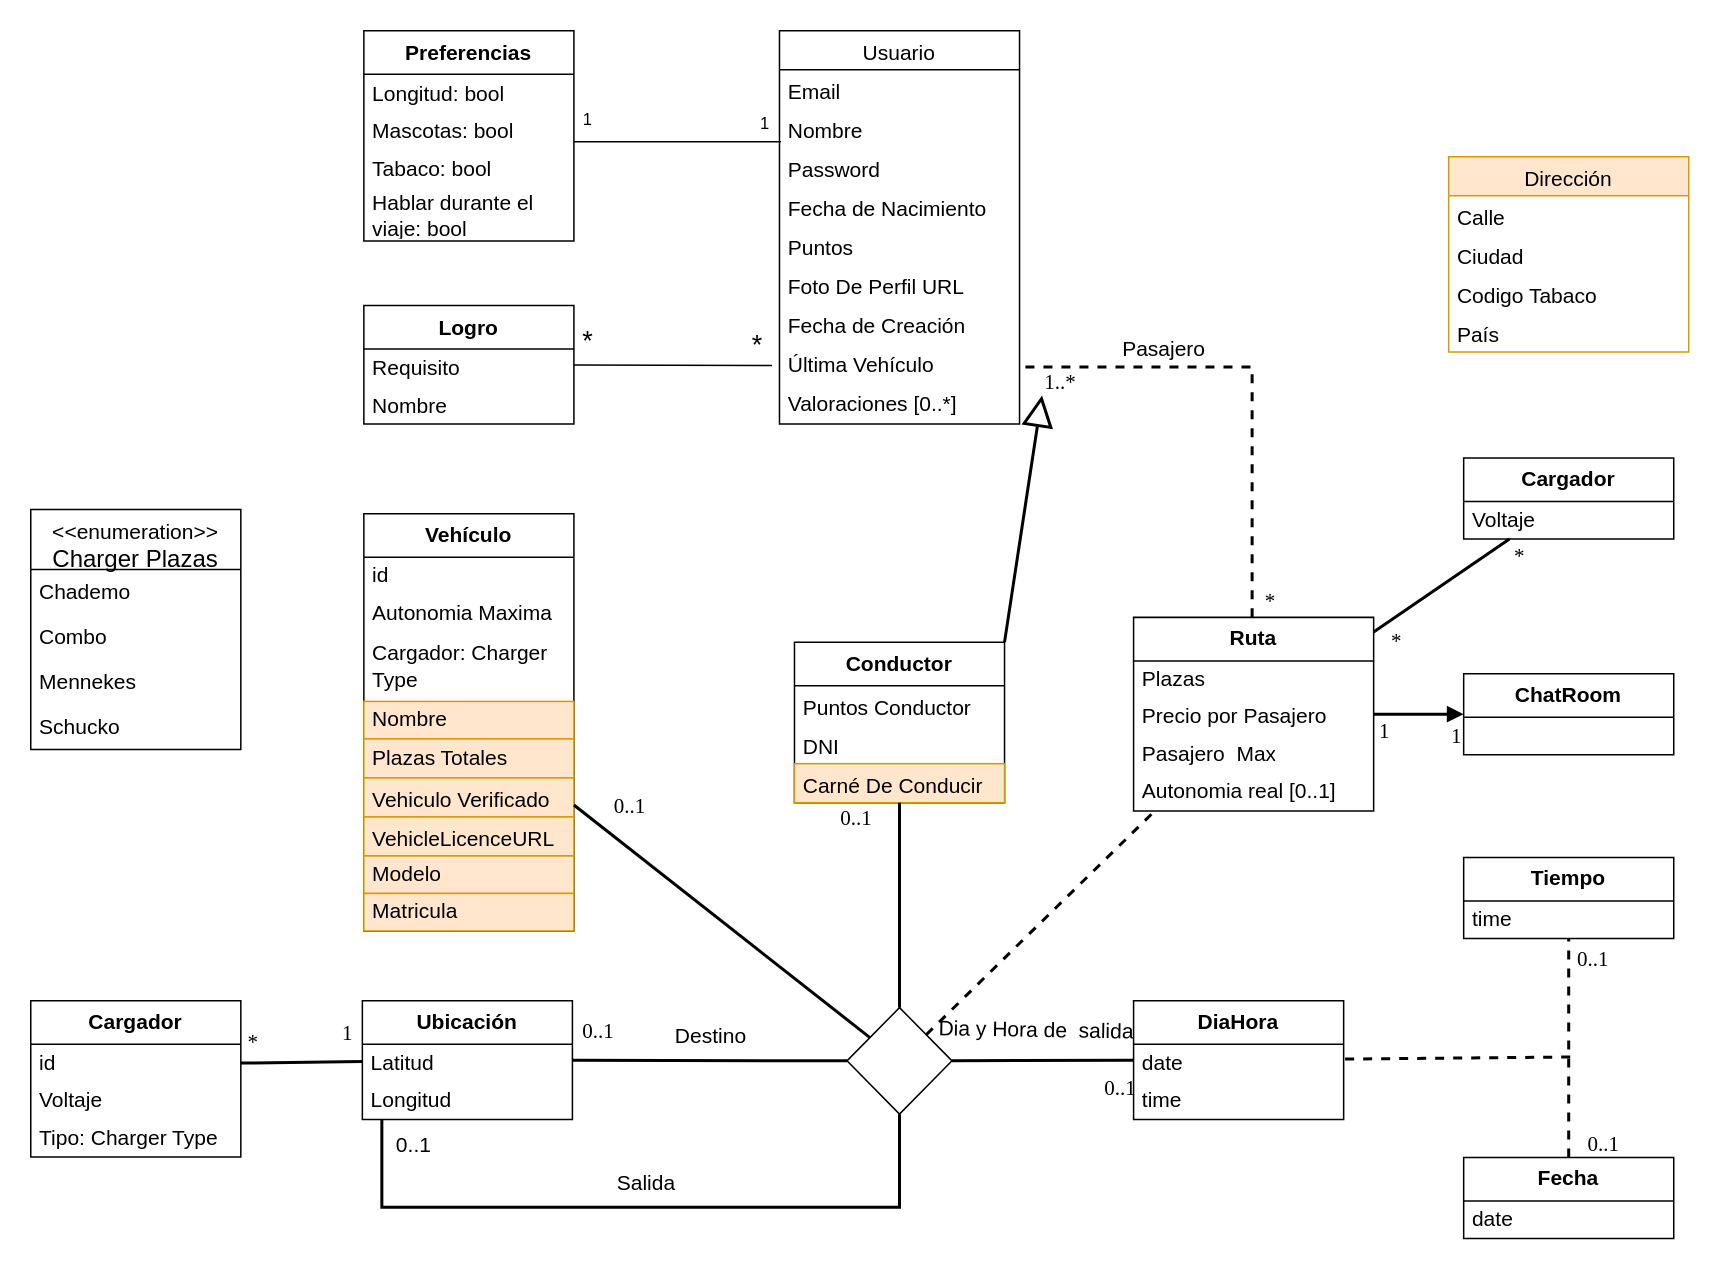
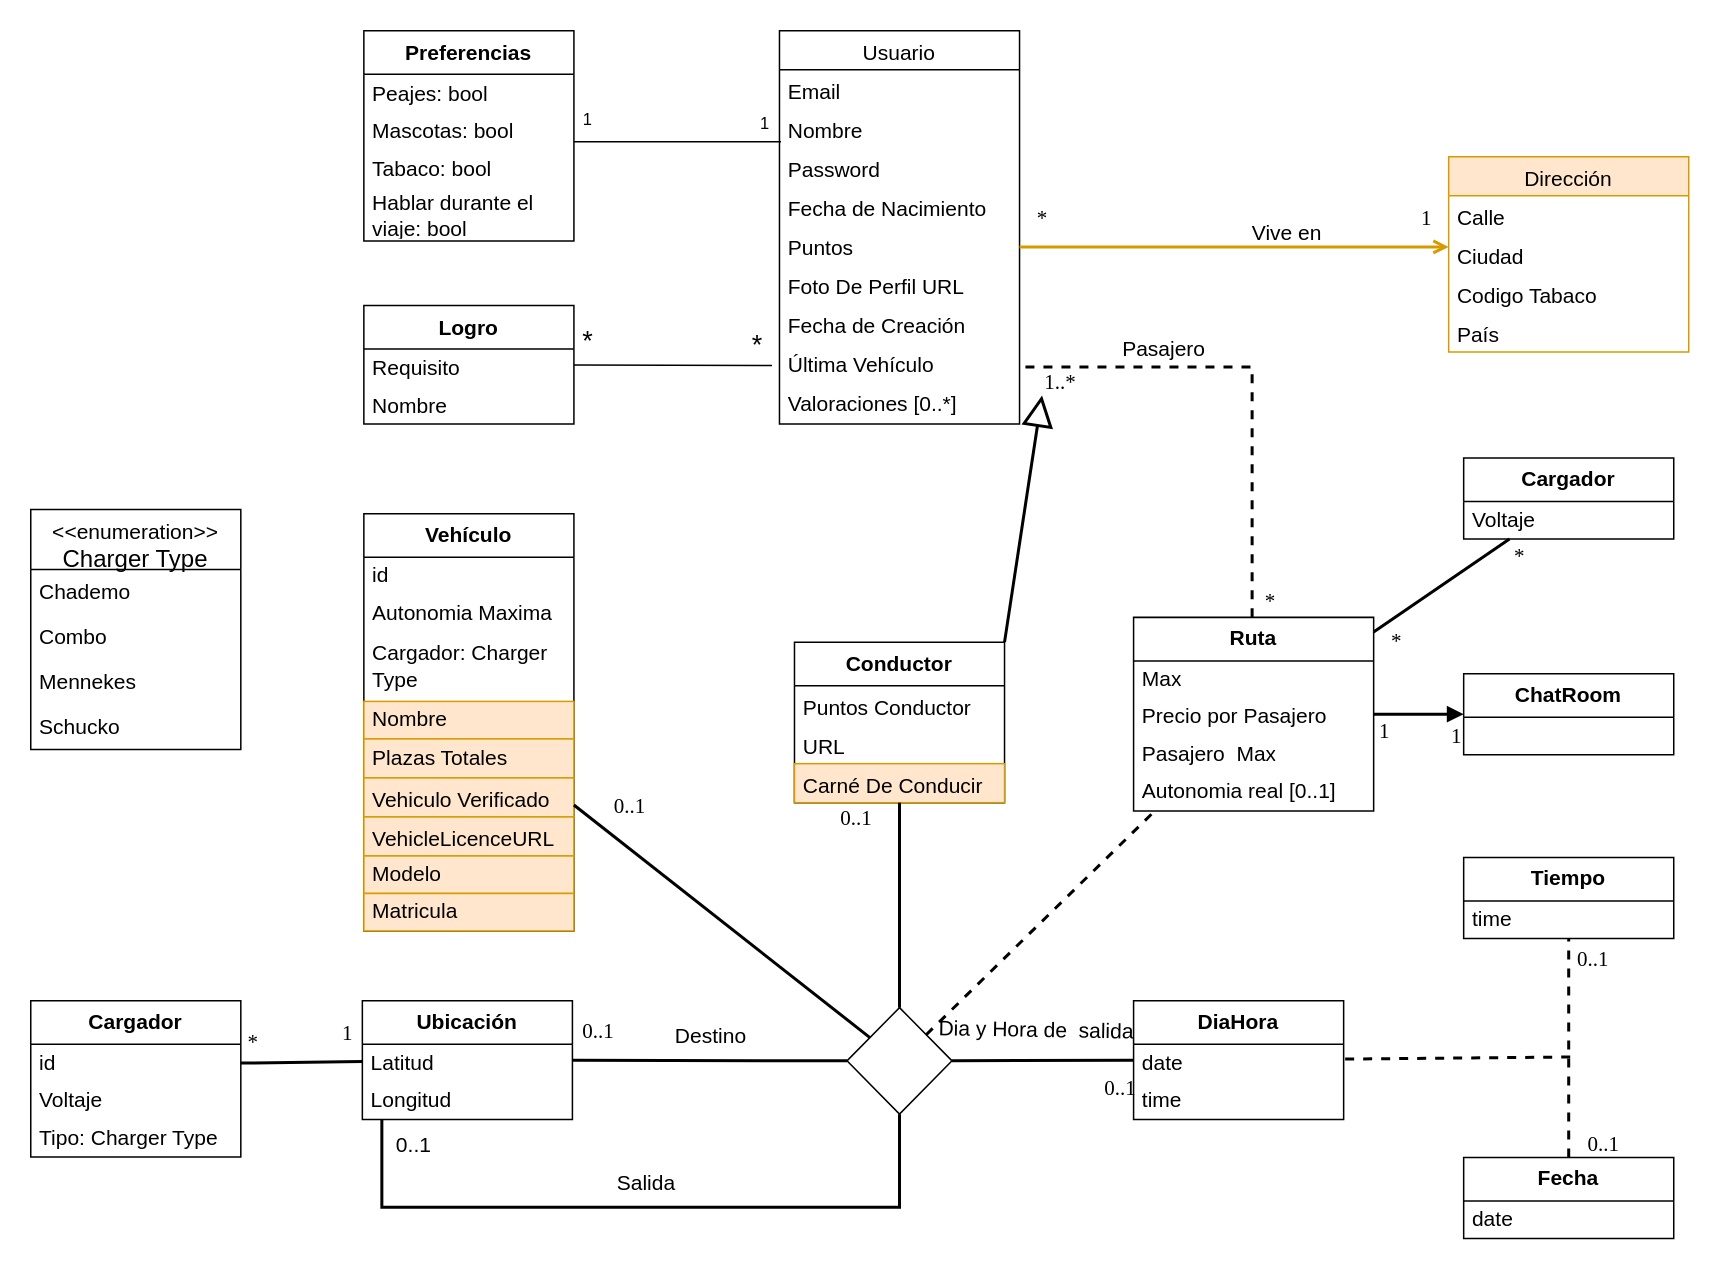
- <mxCell id="102" value="&lt;font face=&quot;Helvetica&quot;&gt;Longitud: bool&lt;/font&gt;" style="text;html=1;strokeColor=none;fillColor=none;align=left;verticalAlign=middle;spacingLeft=4;spacingRight=4;overflow=hidden;rotatable=0;points=[[0,0.5],[1,0.5]];portConstraint=eastwest;whiteSpace=wrap;fontFamily=Ubuntu;fontSize=14;fontStyle=0" parent="101" vertex="1"><mxGeometry y="29" width="140" height="25" as="geometry" /></mxCell>
+ <mxCell id="102" value="&lt;font face=&quot;Helvetica&quot;&gt;Peajes: bool&lt;/font&gt;" style="text;html=1;strokeColor=none;fillColor=none;align=left;verticalAlign=middle;spacingLeft=4;spacingRight=4;overflow=hidden;rotatable=0;points=[[0,0.5],[1,0.5]];portConstraint=eastwest;whiteSpace=wrap;fontFamily=Ubuntu;fontSize=14;fontStyle=0" parent="101" vertex="1"><mxGeometry y="29" width="140" height="25" as="geometry" /></mxCell>
+ <mxCell id="17" value="" style="endArrow=open;shadow=0;strokeWidth=2;rounded=0;endFill=1;edgeStyle=elbowEdgeStyle;elbow=vertical;fontSize=14;fillColor=#ffe6cc;strokeColor=#d79b00;fontFamily=Ubuntu;fontStyle=0" parent="1" source="2" target="12" edge="1"><mxGeometry x="0.5" y="41" relative="1" as="geometry"><mxPoint x="764" y="206" as="sourcePoint" /><mxPoint x="924" y="206" as="targetPoint" /><mxPoint x="-40" y="32" as="offset" /><Array as="points"><mxPoint x="944" y="164" /></Array></mxGeometry></mxCell>
+ <mxCell id="18" value="*" style="resizable=0;align=left;verticalAlign=bottom;labelBackgroundColor=none;fontSize=14;fontFamily=Ubuntu;fontStyle=0" parent="17" connectable="0" vertex="1"><mxGeometry x="-1" relative="1" as="geometry"><mxPoint x="10" y="-10" as="offset" /></mxGeometry></mxCell>
+ <mxCell id="19" value="1" style="resizable=0;align=right;verticalAlign=bottom;labelBackgroundColor=none;fontSize=14;fontFamily=Ubuntu;fontStyle=0" parent="17" connectable="0" vertex="1"><mxGeometry x="1" relative="1" as="geometry"><mxPoint x="-10" y="-10" as="offset" /></mxGeometry></mxCell>
+ <mxCell id="20" value="&lt;font face=&quot;Helvetica&quot;&gt;Vive en&lt;/font&gt;" style="text;html=1;resizable=0;points=[];;align=center;verticalAlign=middle;labelBackgroundColor=none;rounded=0;shadow=0;strokeWidth=1;fontSize=14;strokeColor=#F1FF30;fontFamily=Ubuntu;fontStyle=0" parent="17" vertex="1" connectable="0"><mxGeometry x="0.5" y="49" relative="1" as="geometry"><mxPoint x="-38" y="39" as="offset" /></mxGeometry></mxCell>
- <mxCell id="88" value="&lt;font style=&quot;font-size: 14px;&quot;&gt;&amp;lt;&amp;lt;enumeration&amp;gt;&amp;gt;&lt;br&gt;&lt;/font&gt;&lt;font style=&quot;&quot; size=&quot;3&quot;&gt;Charger Plazas&lt;/font&gt;" style="swimlane;fontStyle=0;align=center;verticalAlign=top;childLayout=stackLayout;horizontal=1;startSize=40;horizontalStack=0;resizeParent=1;resizeParentMax=0;resizeLast=0;collapsible=0;marginBottom=0;html=1;whiteSpace=wrap;" parent="1" vertex="1"><mxGeometry x="20" y="339" width="140" height="160" as="geometry" /></mxCell>
+ <mxCell id="88" value="&lt;font style=&quot;font-size: 14px;&quot;&gt;&amp;lt;&amp;lt;enumeration&amp;gt;&amp;gt;&lt;br&gt;&lt;/font&gt;&lt;font style=&quot;&quot; size=&quot;3&quot;&gt;Charger Type&lt;/font&gt;" style="swimlane;fontStyle=0;align=center;verticalAlign=top;childLayout=stackLayout;horizontal=1;startSize=40;horizontalStack=0;resizeParent=1;resizeParentMax=0;resizeLast=0;collapsible=0;marginBottom=0;html=1;whiteSpace=wrap;" parent="1" vertex="1"><mxGeometry x="20" y="339" width="140" height="160" as="geometry" /></mxCell>
- <mxCell id="43" value="&lt;font face=&quot;Helvetica&quot;&gt;Plazas&lt;/font&gt;" style="text;html=1;strokeColor=none;fillColor=none;align=left;verticalAlign=middle;spacingLeft=4;spacingRight=4;overflow=hidden;rotatable=0;points=[[0,0.5],[1,0.5]];portConstraint=eastwest;whiteSpace=wrap;fontFamily=Ubuntu;fontSize=14;fontStyle=0" parent="42" vertex="1"><mxGeometry y="29" width="160" height="25" as="geometry" /></mxCell>
+ <mxCell id="43" value="&lt;font face=&quot;Helvetica&quot;&gt;Max&lt;/font&gt;" style="text;html=1;strokeColor=none;fillColor=none;align=left;verticalAlign=middle;spacingLeft=4;spacingRight=4;overflow=hidden;rotatable=0;points=[[0,0.5],[1,0.5]];portConstraint=eastwest;whiteSpace=wrap;fontFamily=Ubuntu;fontSize=14;fontStyle=0" parent="42" vertex="1"><mxGeometry y="29" width="160" height="25" as="geometry" /></mxCell>
- <mxCell id="23" value="DNI&#10;" style="text;align=left;verticalAlign=top;spacingLeft=4;spacingRight=4;overflow=hidden;rotatable=0;points=[[0,0.5],[1,0.5]];portConstraint=eastwest;rounded=0;shadow=0;html=0;fontSize=14;fontFamily=Helvetica;fontStyle=0" parent="21" vertex="1"><mxGeometry y="55" width="140" height="26" as="geometry" /></mxCell>
+ <mxCell id="23" value="URL&#10;" style="text;align=left;verticalAlign=top;spacingLeft=4;spacingRight=4;overflow=hidden;rotatable=0;points=[[0,0.5],[1,0.5]];portConstraint=eastwest;rounded=0;shadow=0;html=0;fontSize=14;fontFamily=Helvetica;fontStyle=0" parent="21" vertex="1"><mxGeometry y="55" width="140" height="26" as="geometry" /></mxCell>
